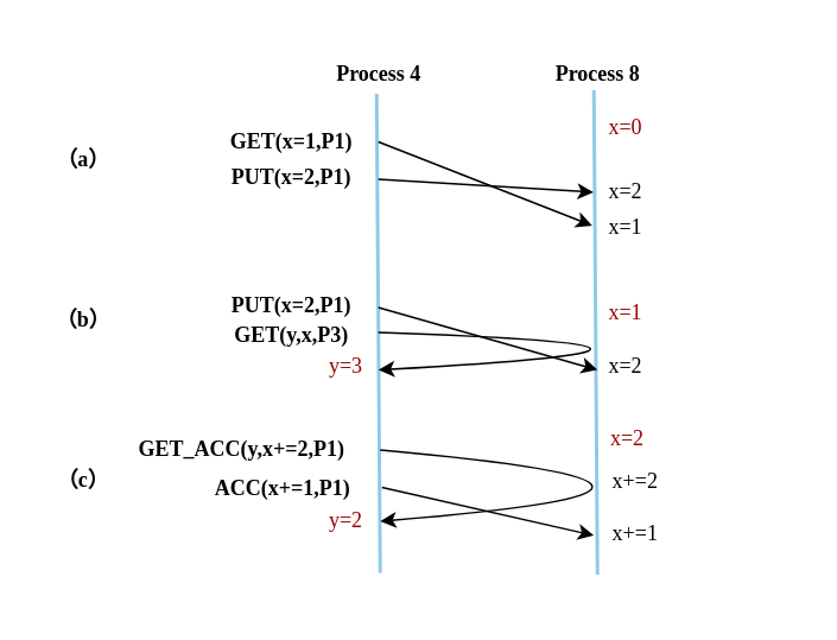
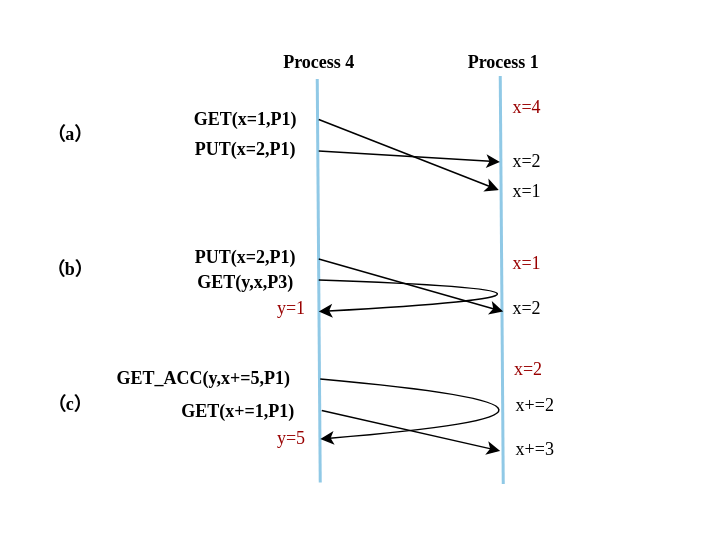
- <mxCell id="7" value="&lt;font face=&quot;Verdana&quot;&gt;&lt;b style=&quot;&quot;&gt;Process 8&lt;/b&gt;&lt;/font&gt;" style="text;html=1;align=center;verticalAlign=middle;whiteSpace=wrap;rounded=0;" vertex="1" parent="1"><mxGeometry x="299" y="26" width="73" height="30" as="geometry" /></mxCell>
+ <mxCell id="7" value="&lt;font face=&quot;Verdana&quot;&gt;&lt;b style=&quot;&quot;&gt;Process 1&lt;/b&gt;&lt;/font&gt;" style="text;html=1;align=center;verticalAlign=middle;whiteSpace=wrap;rounded=0;" vertex="1" parent="1"><mxGeometry x="299" y="26" width="73" height="30" as="geometry" /></mxCell>
- <mxCell id="6" value="&lt;font color=&quot;#990000&quot; face=&quot;Verdana&quot;&gt;x=0&lt;/font&gt;" style="text;html=1;align=center;verticalAlign=middle;whiteSpace=wrap;rounded=0;" vertex="1" parent="1"><mxGeometry x="321" y="56" width="60" height="30" as="geometry" /></mxCell>
+ <mxCell id="6" value="&lt;font color=&quot;#990000&quot; face=&quot;Verdana&quot;&gt;x=4&lt;/font&gt;" style="text;html=1;align=center;verticalAlign=middle;whiteSpace=wrap;rounded=0;" vertex="1" parent="1"><mxGeometry x="321" y="56" width="60" height="30" as="geometry" /></mxCell>
- <mxCell id="23" value="&lt;font color=&quot;#990000&quot; face=&quot;Verdana&quot;&gt;y&lt;/font&gt;&lt;span style=&quot;color: rgb(153, 0, 0); font-family: Verdana; background-color: initial;&quot;&gt;=3&lt;/span&gt;" style="text;html=1;align=center;verticalAlign=middle;whiteSpace=wrap;rounded=0;" vertex="1" parent="1"><mxGeometry x="164" y="190" width="60" height="30" as="geometry" /></mxCell>
+ <mxCell id="23" value="&lt;font color=&quot;#990000&quot; face=&quot;Verdana&quot;&gt;y&lt;/font&gt;&lt;span style=&quot;color: rgb(153, 0, 0); font-family: Verdana; background-color: initial;&quot;&gt;=1&lt;/span&gt;" style="text;html=1;align=center;verticalAlign=middle;whiteSpace=wrap;rounded=0;" vertex="1" parent="1"><mxGeometry x="164" y="190" width="60" height="30" as="geometry" /></mxCell>
- <mxCell id="24" value="&lt;font face=&quot;Verdana&quot;&gt;&lt;b style=&quot;&quot;&gt;GET_ACC(y,x+=2,P1)&lt;/b&gt;&lt;/font&gt;" style="text;html=1;align=center;verticalAlign=middle;whiteSpace=wrap;rounded=0;" vertex="1" parent="1"><mxGeometry x="75" y="237" width="121" height="30" as="geometry" /></mxCell>
+ <mxCell id="24" value="&lt;font face=&quot;Verdana&quot;&gt;&lt;b style=&quot;&quot;&gt;GET_ACC(y,x+=5,P1)&lt;/b&gt;&lt;/font&gt;" style="text;html=1;align=center;verticalAlign=middle;whiteSpace=wrap;rounded=0;" vertex="1" parent="1"><mxGeometry x="75" y="237" width="121" height="30" as="geometry" /></mxCell>
- <mxCell id="25" value="&lt;font face=&quot;Verdana&quot;&gt;&lt;b style=&quot;&quot;&gt;ACC(x+=1,P1)&lt;/b&gt;&lt;/font&gt;" style="text;html=1;align=center;verticalAlign=middle;whiteSpace=wrap;rounded=0;" vertex="1" parent="1"><mxGeometry x="98" y="259" width="121" height="30" as="geometry" /></mxCell>
+ <mxCell id="25" value="&lt;font face=&quot;Verdana&quot;&gt;&lt;b style=&quot;&quot;&gt;GET(x+=1,P1)&lt;/b&gt;&lt;/font&gt;" style="text;html=1;align=center;verticalAlign=middle;whiteSpace=wrap;rounded=0;" vertex="1" parent="1"><mxGeometry x="98" y="259" width="121" height="30" as="geometry" /></mxCell>
- <mxCell id="31" value="&lt;font color=&quot;#990000&quot; face=&quot;Verdana&quot;&gt;y=2&lt;/font&gt;" style="text;html=1;align=center;verticalAlign=middle;whiteSpace=wrap;rounded=0;" vertex="1" parent="1"><mxGeometry x="164" y="277" width="60" height="30" as="geometry" /></mxCell>
+ <mxCell id="31" value="&lt;font color=&quot;#990000&quot; face=&quot;Verdana&quot;&gt;y=5&lt;/font&gt;" style="text;html=1;align=center;verticalAlign=middle;whiteSpace=wrap;rounded=0;" vertex="1" parent="1"><mxGeometry x="164" y="277" width="60" height="30" as="geometry" /></mxCell>
- <mxCell id="30" value="&lt;font face=&quot;Verdana&quot;&gt;x+=1&lt;/font&gt;" style="text;html=1;align=center;verticalAlign=middle;whiteSpace=wrap;rounded=0;" vertex="1" parent="1"><mxGeometry x="322" y="284" width="69" height="30" as="geometry" /></mxCell>
+ <mxCell id="30" value="&lt;font face=&quot;Verdana&quot;&gt;x+=3&lt;/font&gt;" style="text;html=1;align=center;verticalAlign=middle;whiteSpace=wrap;rounded=0;" vertex="1" parent="1"><mxGeometry x="322" y="284" width="69" height="30" as="geometry" /></mxCell>
